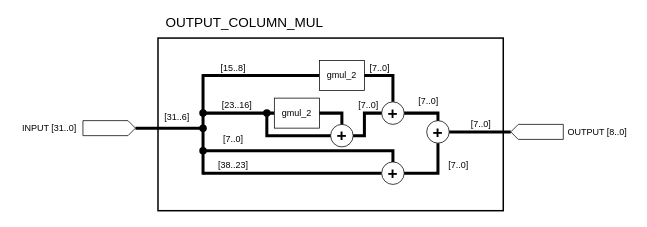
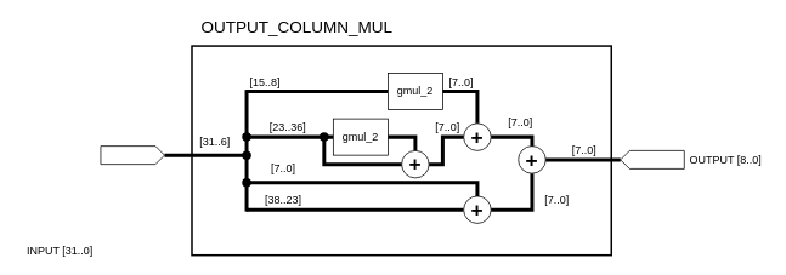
- <mxCell id="33" value="[15..8]" style="text;html=1;align=center;verticalAlign=middle;resizable=0;points=[];autosize=1;strokeColor=none;" parent="1" vertex="1"><mxGeometry x="285" y="80" width="50" height="20" as="geometry" /></mxCell>
+ <mxCell id="33" value="[15..8]" style="text;html=1;align=center;verticalAlign=middle;resizable=0;points=[];autosize=1;strokeColor=none;" parent="1" vertex="1"><mxGeometry x="265" y="80" width="50" height="20" as="geometry" /></mxCell>
- <mxCell id="34" value="[23..16]" style="text;html=1;align=center;verticalAlign=middle;resizable=0;points=[];autosize=1;strokeColor=none;" parent="1" vertex="1"><mxGeometry x="285" y="130" width="60" height="20" as="geometry" /></mxCell>
+ <mxCell id="34" value="[23..36]" style="text;html=1;align=center;verticalAlign=middle;resizable=0;points=[];autosize=1;strokeColor=none;" parent="1" vertex="1"><mxGeometry x="285" y="130" width="60" height="20" as="geometry" /></mxCell>
- <mxCell id="4" value="INPUT [31..0]" style="text;html=1;align=center;verticalAlign=middle;resizable=0;points=[];autosize=1;strokeColor=none;" parent="1" vertex="1"><mxGeometry x="20" y="160" width="90" height="20" as="geometry" /></mxCell>
+ <mxCell id="4" value="INPUT [31..0]" style="text;html=1;align=center;verticalAlign=middle;resizable=0;points=[];autosize=1;strokeColor=none;" parent="1" vertex="1"><mxGeometry x="20" y="265" width="90" height="20" as="geometry" /></mxCell>
